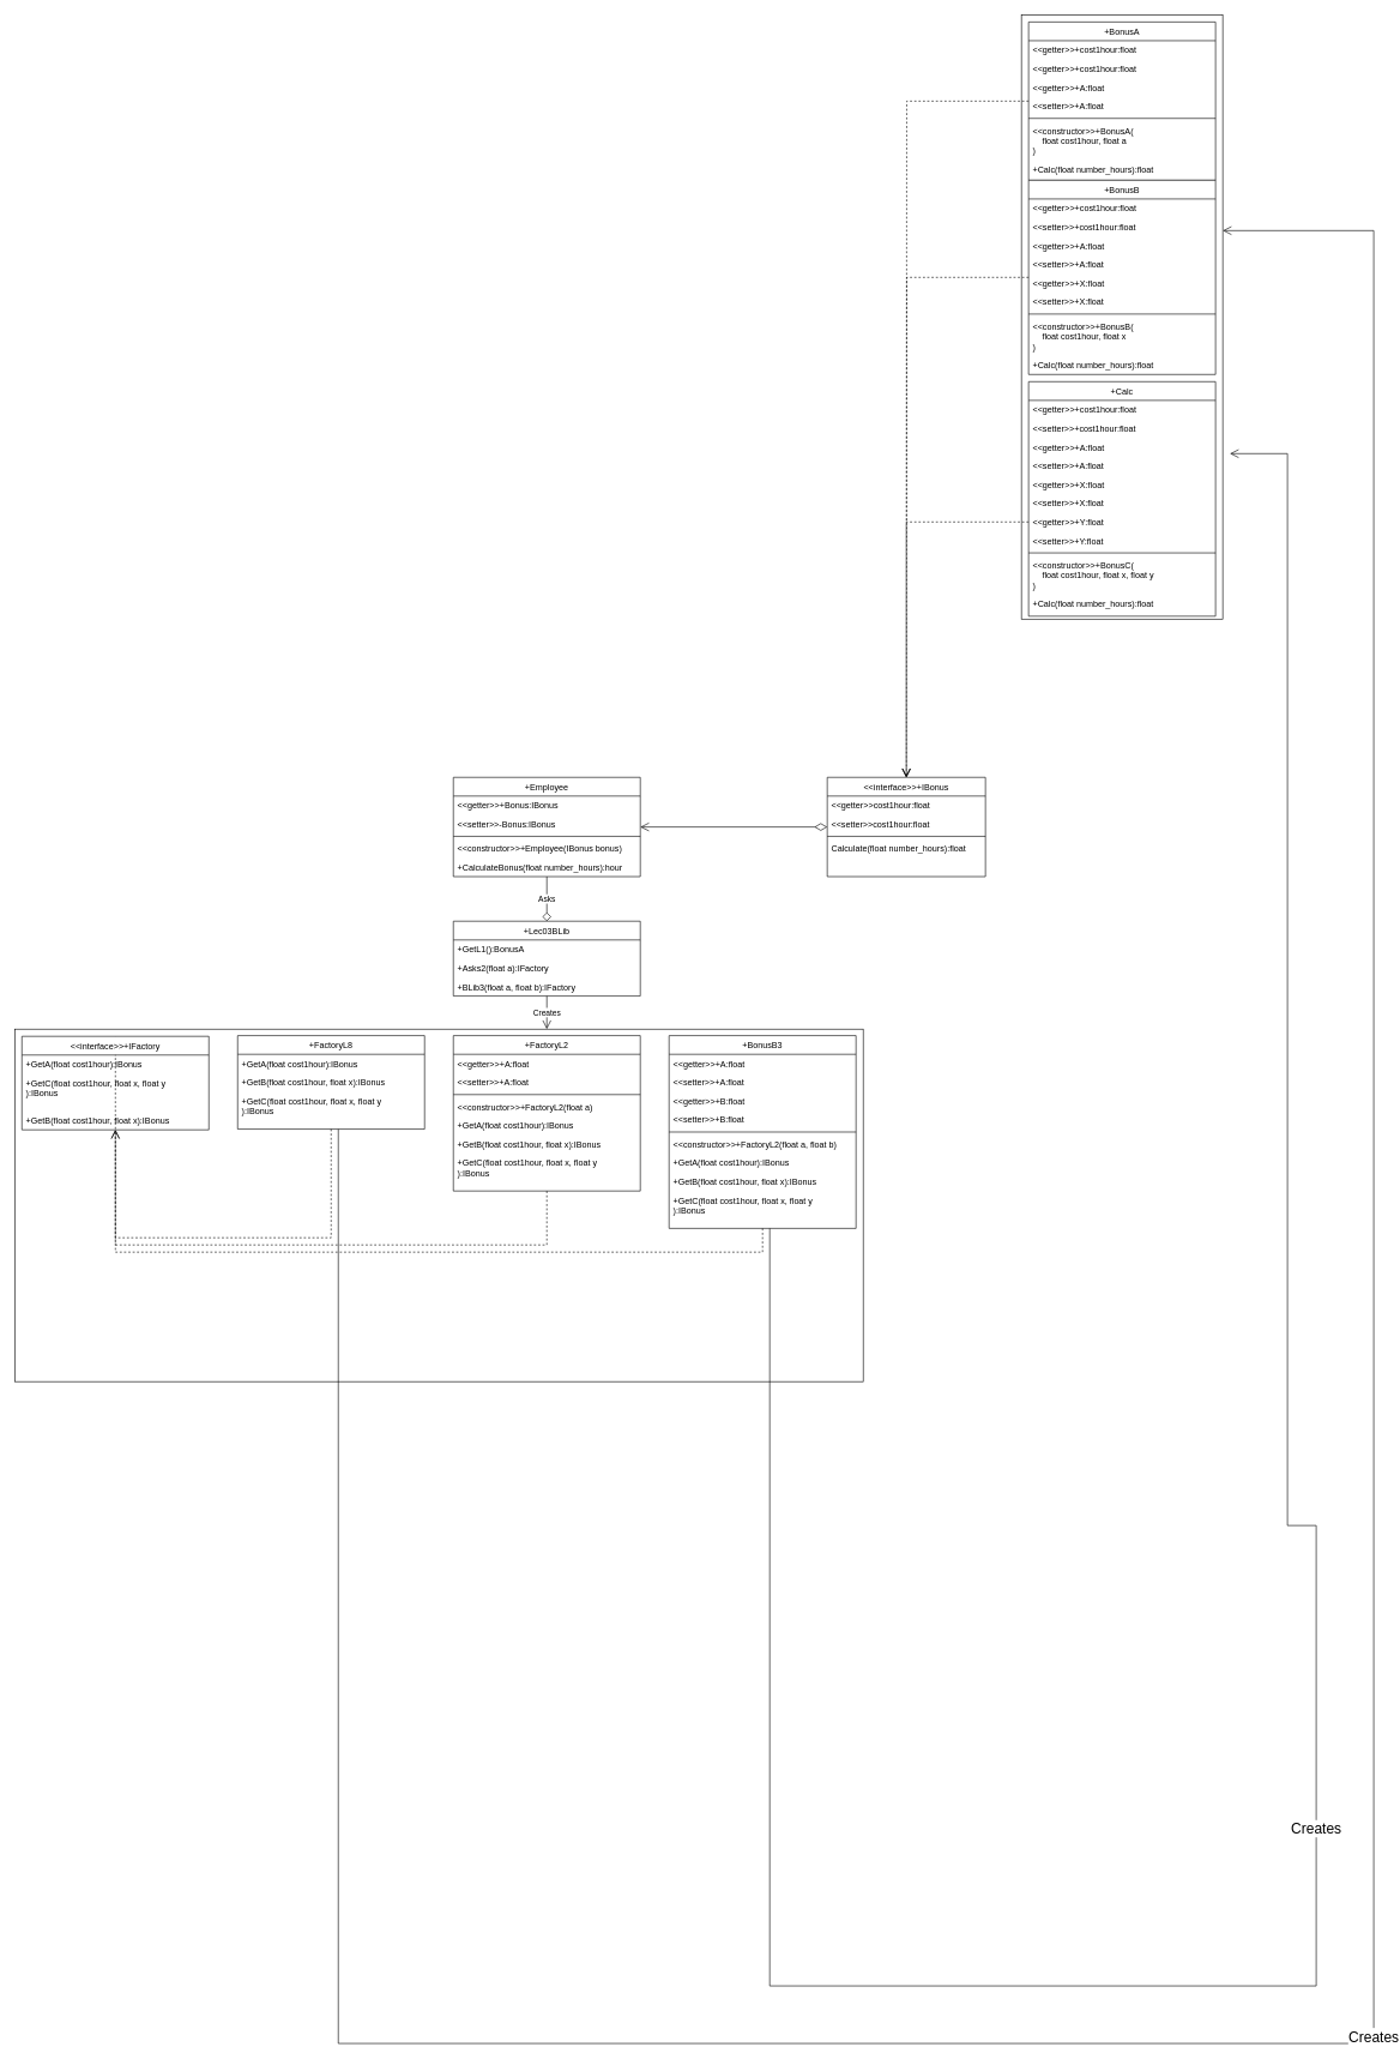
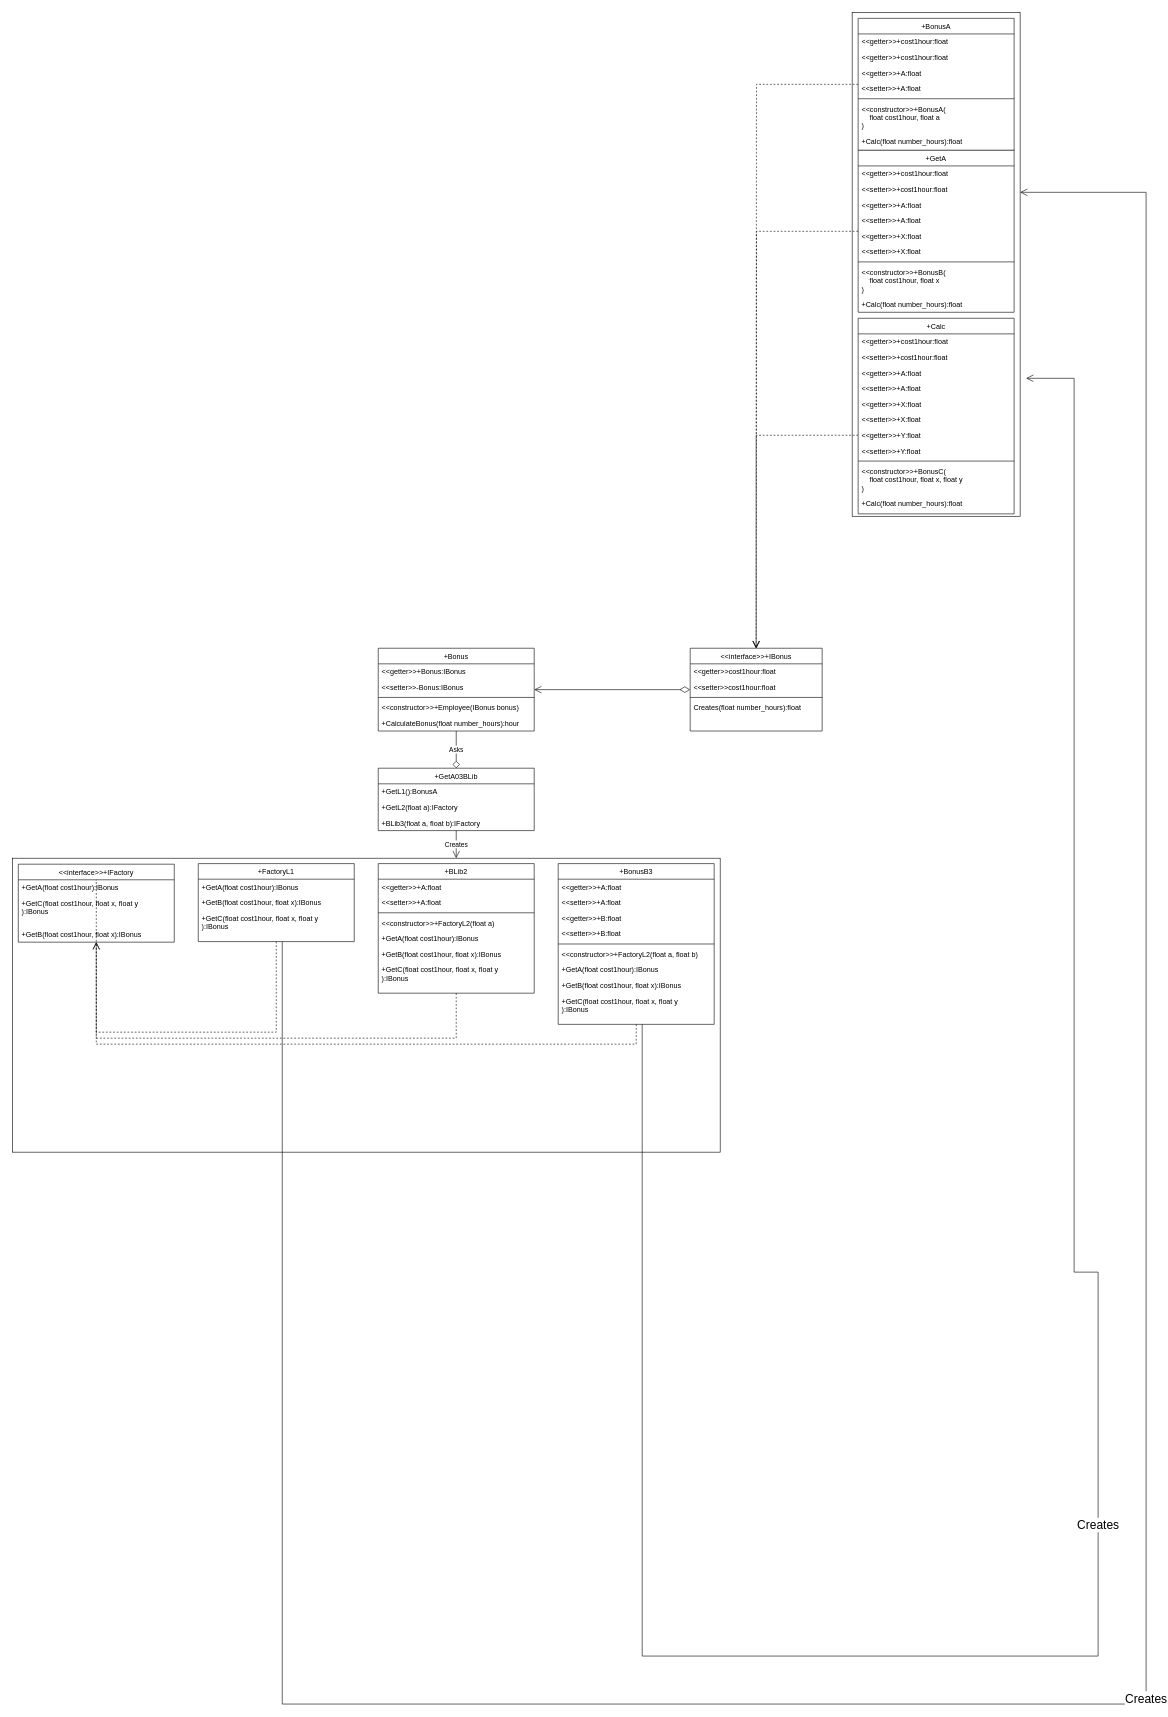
- <mxCell id="23" value="+BonusB" style="swimlane;fontStyle=0;align=center;verticalAlign=top;childLayout=stackLayout;horizontal=1;startSize=26;horizontalStack=0;resizeParent=1;resizeLast=0;collapsible=1;marginBottom=0;rounded=0;shadow=0;strokeWidth=1;" parent="1" vertex="1"><mxGeometry x="1430" y="250" width="260" height="270" as="geometry"><mxRectangle x="230" y="140" width="160" height="26" as="alternateBounds" /></mxGeometry></mxCell>
+ <mxCell id="23" value="+GetA" style="swimlane;fontStyle=0;align=center;verticalAlign=top;childLayout=stackLayout;horizontal=1;startSize=26;horizontalStack=0;resizeParent=1;resizeLast=0;collapsible=1;marginBottom=0;rounded=0;shadow=0;strokeWidth=1;" parent="1" vertex="1"><mxGeometry x="1430" y="250" width="260" height="270" as="geometry"><mxRectangle x="230" y="140" width="160" height="26" as="alternateBounds" /></mxGeometry></mxCell>
- <mxCell id="3" value="+Employee" style="swimlane;fontStyle=0;align=center;verticalAlign=top;childLayout=stackLayout;horizontal=1;startSize=26;horizontalStack=0;resizeParent=1;resizeLast=0;collapsible=1;marginBottom=0;rounded=0;shadow=0;strokeWidth=1;" parent="1" vertex="1"><mxGeometry x="630" y="1080" width="260" height="138" as="geometry"><mxRectangle x="230" y="140" width="160" height="26" as="alternateBounds" /></mxGeometry></mxCell>
+ <mxCell id="3" value="+Bonus" style="swimlane;fontStyle=0;align=center;verticalAlign=top;childLayout=stackLayout;horizontal=1;startSize=26;horizontalStack=0;resizeParent=1;resizeLast=0;collapsible=1;marginBottom=0;rounded=0;shadow=0;strokeWidth=1;" parent="1" vertex="1"><mxGeometry x="630" y="1080" width="260" height="138" as="geometry"><mxRectangle x="230" y="140" width="160" height="26" as="alternateBounds" /></mxGeometry></mxCell>
- <mxCell id="14" value="Calculate(float number_hours):float" style="text;align=left;verticalAlign=top;spacingLeft=4;spacingRight=4;overflow=hidden;rotatable=0;points=[[0,0.5],[1,0.5]];portConstraint=eastwest;" parent="10" vertex="1"><mxGeometry y="86" width="220" height="26" as="geometry" /></mxCell>
+ <mxCell id="14" value="Creates(float number_hours):float" style="text;align=left;verticalAlign=top;spacingLeft=4;spacingRight=4;overflow=hidden;rotatable=0;points=[[0,0.5],[1,0.5]];portConstraint=eastwest;" parent="10" vertex="1"><mxGeometry y="86" width="220" height="26" as="geometry" /></mxCell>
- <mxCell id="49" value="+Lec03BLib" style="swimlane;fontStyle=0;align=center;verticalAlign=top;childLayout=stackLayout;horizontal=1;startSize=26;horizontalStack=0;resizeParent=1;resizeLast=0;collapsible=1;marginBottom=0;rounded=0;shadow=0;strokeWidth=1;" parent="1" vertex="1"><mxGeometry x="630" y="1280" width="260" height="104" as="geometry"><mxRectangle x="230" y="140" width="160" height="26" as="alternateBounds" /></mxGeometry></mxCell>
+ <mxCell id="49" value="+GetA03BLib" style="swimlane;fontStyle=0;align=center;verticalAlign=top;childLayout=stackLayout;horizontal=1;startSize=26;horizontalStack=0;resizeParent=1;resizeLast=0;collapsible=1;marginBottom=0;rounded=0;shadow=0;strokeWidth=1;" parent="1" vertex="1"><mxGeometry x="630" y="1280" width="260" height="104" as="geometry"><mxRectangle x="230" y="140" width="160" height="26" as="alternateBounds" /></mxGeometry></mxCell>
- <mxCell id="51" value="+Asks2(float a):IFactory" style="text;align=left;verticalAlign=top;spacingLeft=4;spacingRight=4;overflow=hidden;rotatable=0;points=[[0,0.5],[1,0.5]];portConstraint=eastwest;" parent="49" vertex="1"><mxGeometry y="52" width="260" height="26" as="geometry" /></mxCell>
+ <mxCell id="51" value="+GetL2(float a):IFactory" style="text;align=left;verticalAlign=top;spacingLeft=4;spacingRight=4;overflow=hidden;rotatable=0;points=[[0,0.5],[1,0.5]];portConstraint=eastwest;" parent="49" vertex="1"><mxGeometry y="52" width="260" height="26" as="geometry" /></mxCell>
- <mxCell id="56" value="+FactoryL8" style="swimlane;fontStyle=0;align=center;verticalAlign=top;childLayout=stackLayout;horizontal=1;startSize=26;horizontalStack=0;resizeParent=1;resizeLast=0;collapsible=1;marginBottom=0;rounded=0;shadow=0;strokeWidth=1;" parent="1" vertex="1"><mxGeometry x="330" y="1439" width="260" height="130" as="geometry"><mxRectangle x="230" y="140" width="160" height="26" as="alternateBounds" /></mxGeometry></mxCell>
+ <mxCell id="56" value="+FactoryL1" style="swimlane;fontStyle=0;align=center;verticalAlign=top;childLayout=stackLayout;horizontal=1;startSize=26;horizontalStack=0;resizeParent=1;resizeLast=0;collapsible=1;marginBottom=0;rounded=0;shadow=0;strokeWidth=1;" parent="1" vertex="1"><mxGeometry x="330" y="1439" width="260" height="130" as="geometry"><mxRectangle x="230" y="140" width="160" height="26" as="alternateBounds" /></mxGeometry></mxCell>
- <mxCell id="61" value="+FactoryL2" style="swimlane;fontStyle=0;align=center;verticalAlign=top;childLayout=stackLayout;horizontal=1;startSize=26;horizontalStack=0;resizeParent=1;resizeLast=0;collapsible=1;marginBottom=0;rounded=0;shadow=0;strokeWidth=1;" parent="1" vertex="1"><mxGeometry x="630" y="1439" width="260" height="216" as="geometry"><mxRectangle x="230" y="140" width="160" height="26" as="alternateBounds" /></mxGeometry></mxCell>
+ <mxCell id="61" value="+BLib2" style="swimlane;fontStyle=0;align=center;verticalAlign=top;childLayout=stackLayout;horizontal=1;startSize=26;horizontalStack=0;resizeParent=1;resizeLast=0;collapsible=1;marginBottom=0;rounded=0;shadow=0;strokeWidth=1;" parent="1" vertex="1"><mxGeometry x="630" y="1439" width="260" height="216" as="geometry"><mxRectangle x="230" y="140" width="160" height="26" as="alternateBounds" /></mxGeometry></mxCell>
